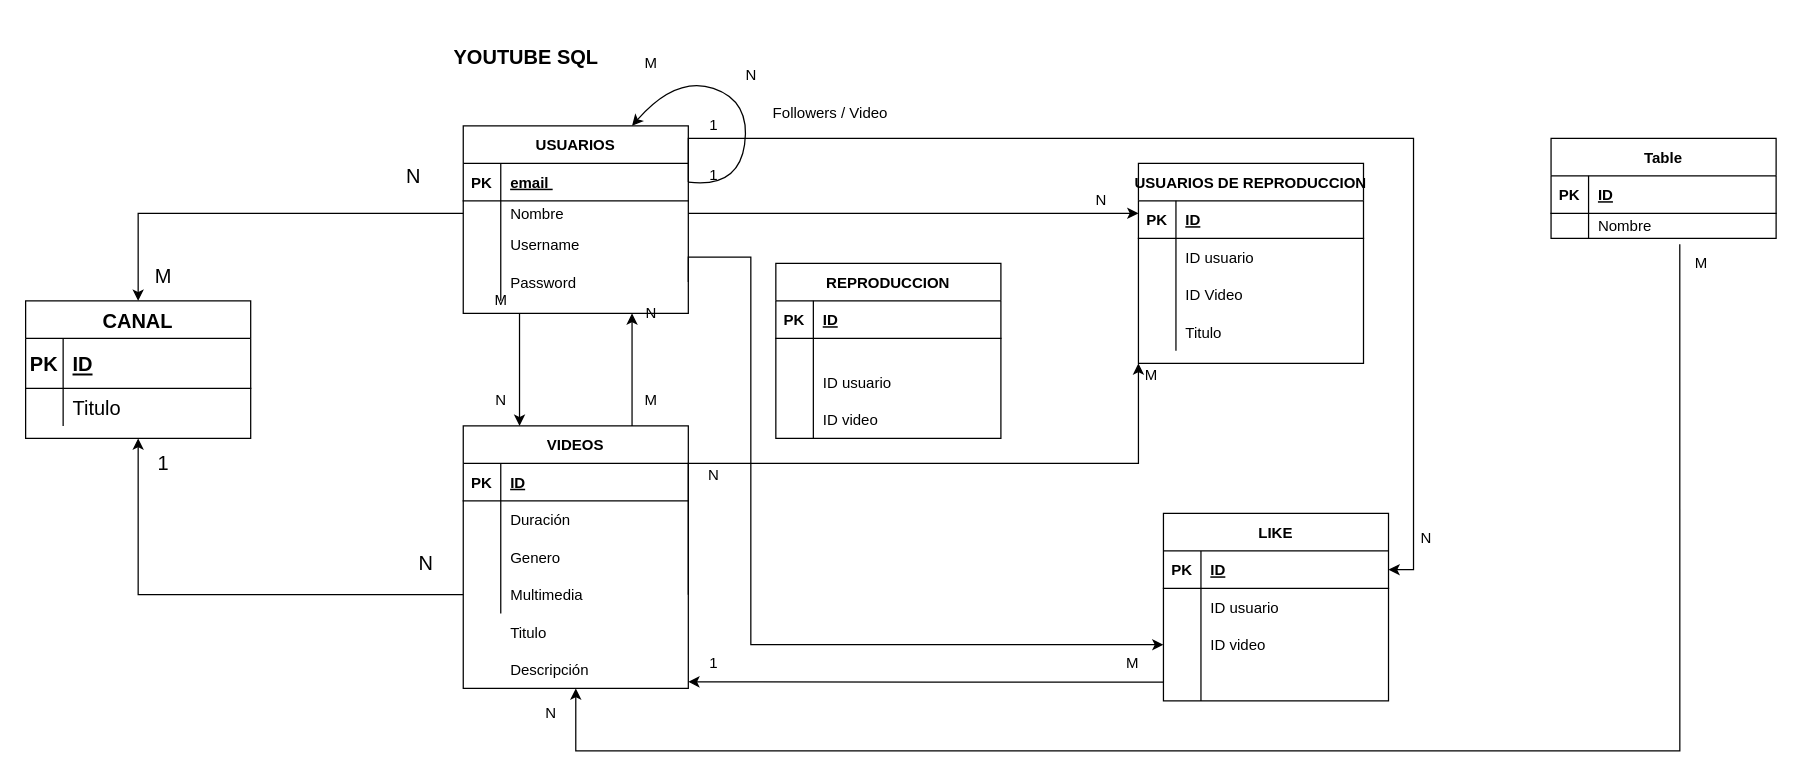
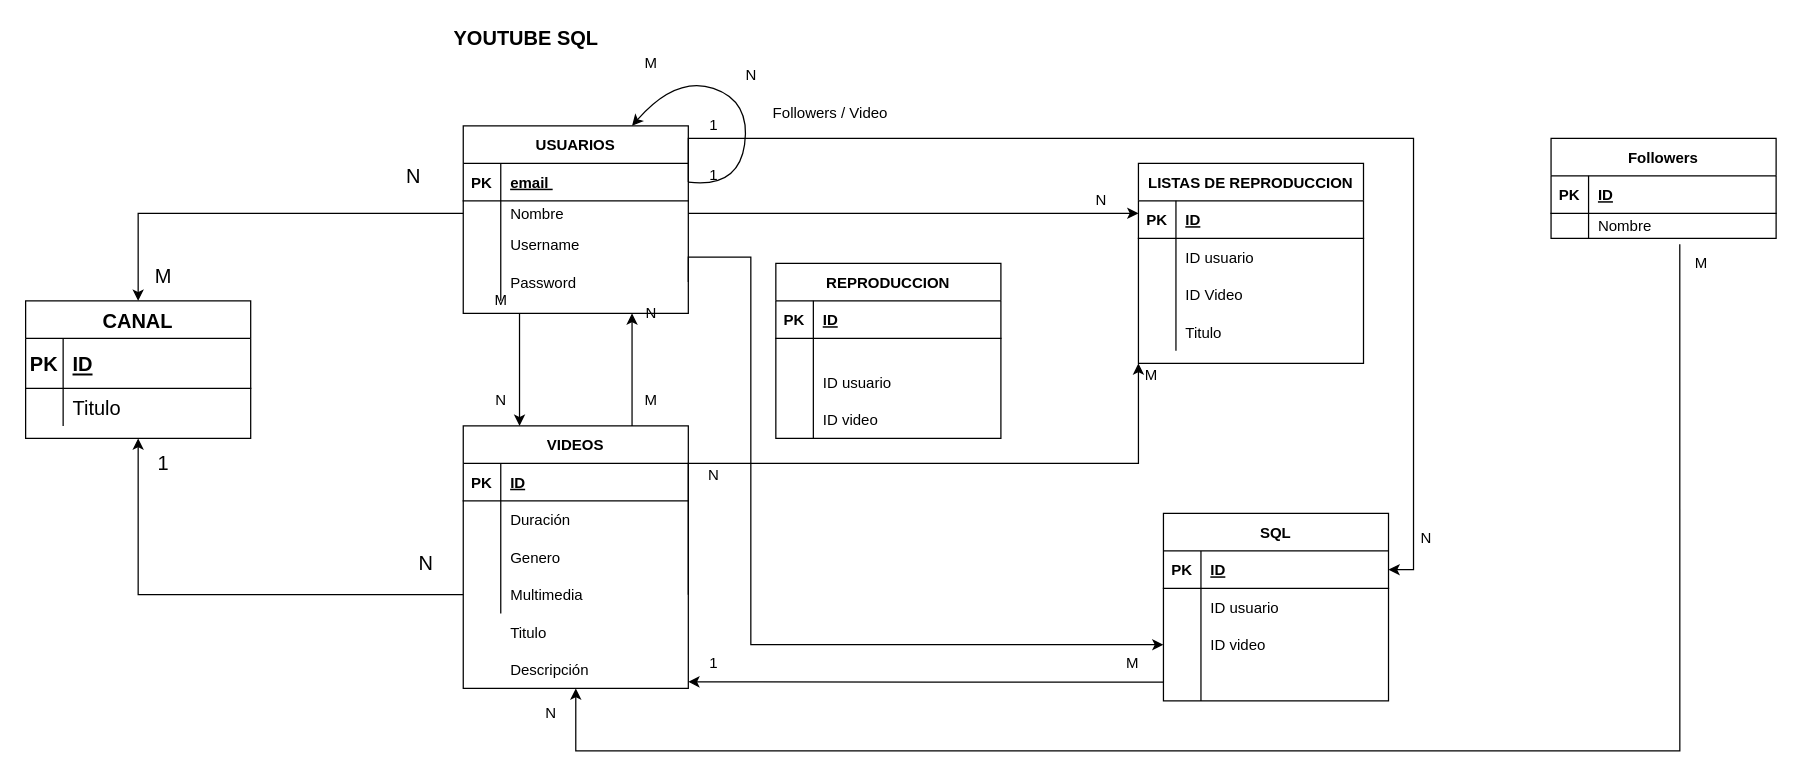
- <mxCell id="16" value="&lt;b&gt;&lt;font style=&quot;font-size: 16px&quot;&gt;YOUTUBE SQL&lt;/font&gt;&lt;/b&gt;" style="text;html=1;align=center;verticalAlign=middle;resizable=0;points=[];autosize=1;strokeColor=none;fillColor=none;" vertex="1" parent="1"><mxGeometry x="355" y="35" width="130" height="20" as="geometry" /></mxCell>
+ <mxCell id="16" value="&lt;b&gt;&lt;font style=&quot;font-size: 16px&quot;&gt;YOUTUBE SQL&lt;/font&gt;&lt;/b&gt;" style="text;html=1;align=center;verticalAlign=middle;resizable=0;points=[];autosize=1;strokeColor=none;fillColor=none;" vertex="1" parent="1"><mxGeometry x="355" y="20" width="130" height="20" as="geometry" /></mxCell>
- <mxCell id="93" value="Table" style="shape=table;startSize=30;container=1;collapsible=1;childLayout=tableLayout;fixedRows=1;rowLines=0;fontStyle=1;align=center;resizeLast=1;" vertex="1" parent="1"><mxGeometry x="1240" y="110" width="180" height="80" as="geometry" /></mxCell>
+ <mxCell id="93" value="Followers" style="shape=table;startSize=30;container=1;collapsible=1;childLayout=tableLayout;fixedRows=1;rowLines=0;fontStyle=1;align=center;resizeLast=1;" vertex="1" parent="1"><mxGeometry x="1240" y="110" width="180" height="80" as="geometry" /></mxCell>
- <mxCell id="50" value="USUARIOS DE REPRODUCCION" style="shape=table;startSize=30;container=1;collapsible=1;childLayout=tableLayout;fixedRows=1;rowLines=0;fontStyle=1;align=center;resizeLast=1;" vertex="1" parent="1"><mxGeometry x="910" y="130" width="180" height="160" as="geometry" /></mxCell>
+ <mxCell id="50" value="LISTAS DE REPRODUCCION" style="shape=table;startSize=30;container=1;collapsible=1;childLayout=tableLayout;fixedRows=1;rowLines=0;fontStyle=1;align=center;resizeLast=1;" vertex="1" parent="1"><mxGeometry x="910" y="130" width="180" height="160" as="geometry" /></mxCell>
- <mxCell id="65" value="LIKE" style="shape=table;startSize=30;container=1;collapsible=1;childLayout=tableLayout;fixedRows=1;rowLines=0;fontStyle=1;align=center;resizeLast=1;" vertex="1" parent="1"><mxGeometry x="930" y="410" width="180" height="150" as="geometry" /></mxCell>
+ <mxCell id="65" value="SQL" style="shape=table;startSize=30;container=1;collapsible=1;childLayout=tableLayout;fixedRows=1;rowLines=0;fontStyle=1;align=center;resizeLast=1;" vertex="1" parent="1"><mxGeometry x="930" y="410" width="180" height="150" as="geometry" /></mxCell>
